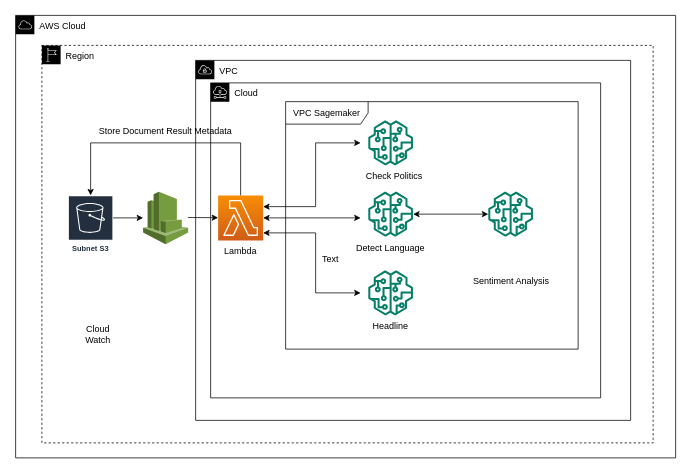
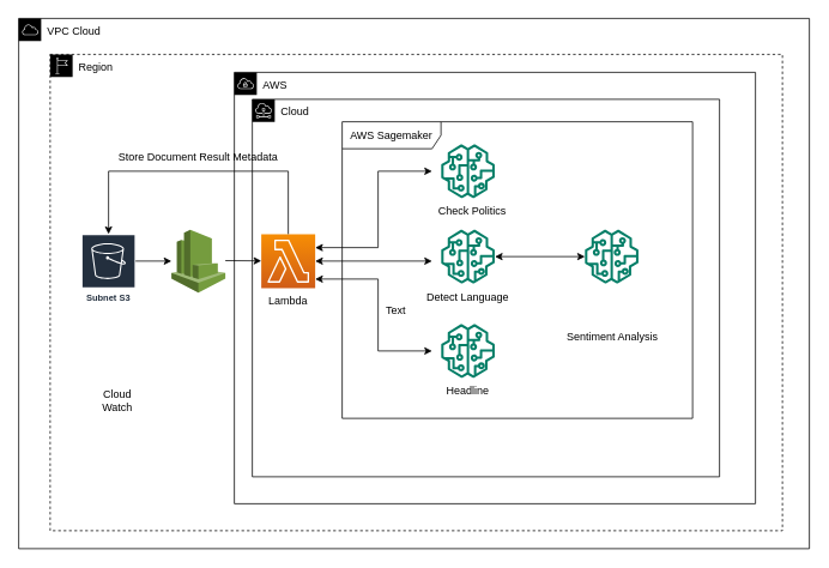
- <mxCell id="25" value="AWS Cloud" style="sketch=0;outlineConnect=0;html=1;whiteSpace=wrap;fontSize=12;fontStyle=0;shape=mxgraph.aws4.group;grIcon=mxgraph.aws4.group_aws_cloud;fillColor=none;verticalAlign=top;align=left;spacingLeft=30;dashed=0;" vertex="1" parent="1"><mxGeometry y="20" width="880" height="590" as="geometry" x="20" /></mxCell>
+ <mxCell id="25" value="VPC Cloud" style="sketch=0;outlineConnect=0;html=1;whiteSpace=wrap;fontSize=12;fontStyle=0;shape=mxgraph.aws4.group;grIcon=mxgraph.aws4.group_aws_cloud;fillColor=none;verticalAlign=top;align=left;spacingLeft=30;dashed=0;" vertex="1" parent="1"><mxGeometry y="20" width="880" height="590" as="geometry" x="20" /></mxCell>
- <mxCell id="27" value="VPC" style="sketch=0;outlineConnect=0;html=1;whiteSpace=wrap;fontSize=12;fontStyle=0;shape=mxgraph.aws4.group;grIcon=mxgraph.aws4.group_vpc;fillColor=none;verticalAlign=top;align=left;spacingLeft=30;dashed=0;" vertex="1" parent="1"><mxGeometry x="260" y="80" width="580" height="480" as="geometry" /></mxCell>
+ <mxCell id="27" value="AWS" style="sketch=0;outlineConnect=0;html=1;whiteSpace=wrap;fontSize=12;fontStyle=0;shape=mxgraph.aws4.group;grIcon=mxgraph.aws4.group_vpc;fillColor=none;verticalAlign=top;align=left;spacingLeft=30;dashed=0;" vertex="1" parent="1"><mxGeometry x="260" y="80" width="580" height="480" as="geometry" /></mxCell>
- <mxCell id="19" value="VPC Sagemaker" style="shape=umlFrame;whiteSpace=wrap;html=1;pointerEvents=0;width=110;height=30;" vertex="1" parent="1"><mxGeometry x="380" y="135" width="390" height="330" as="geometry" /></mxCell>
+ <mxCell id="19" value="AWS Sagemaker" style="shape=umlFrame;whiteSpace=wrap;html=1;pointerEvents=0;width=110;height=30;" vertex="1" parent="1"><mxGeometry x="380" y="135" width="390" height="330" as="geometry" /></mxCell>
